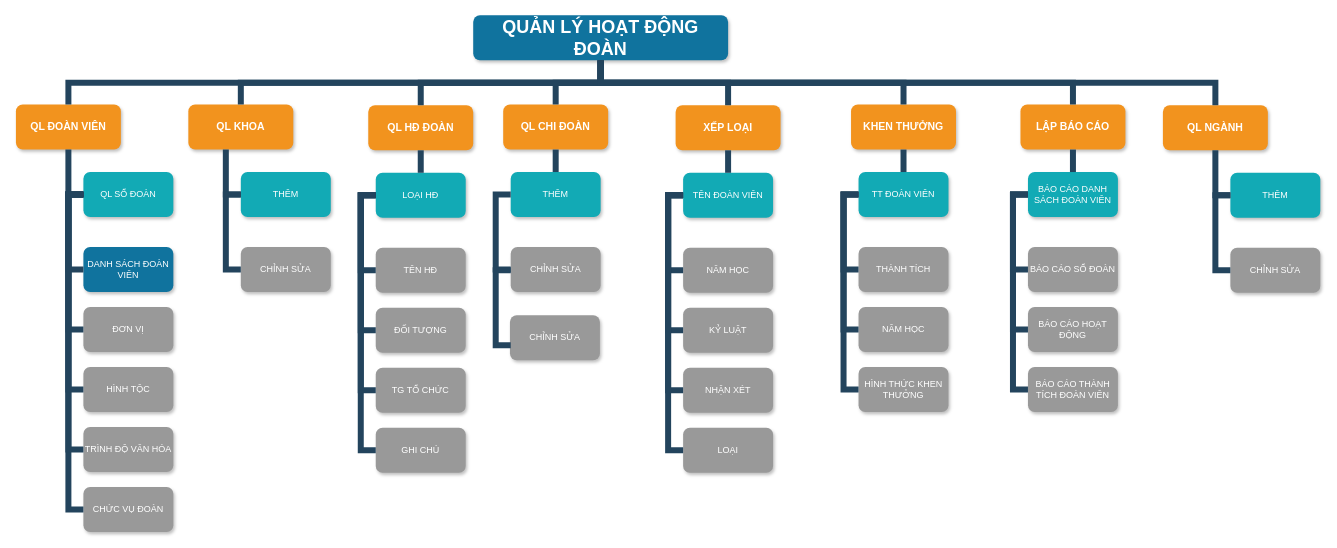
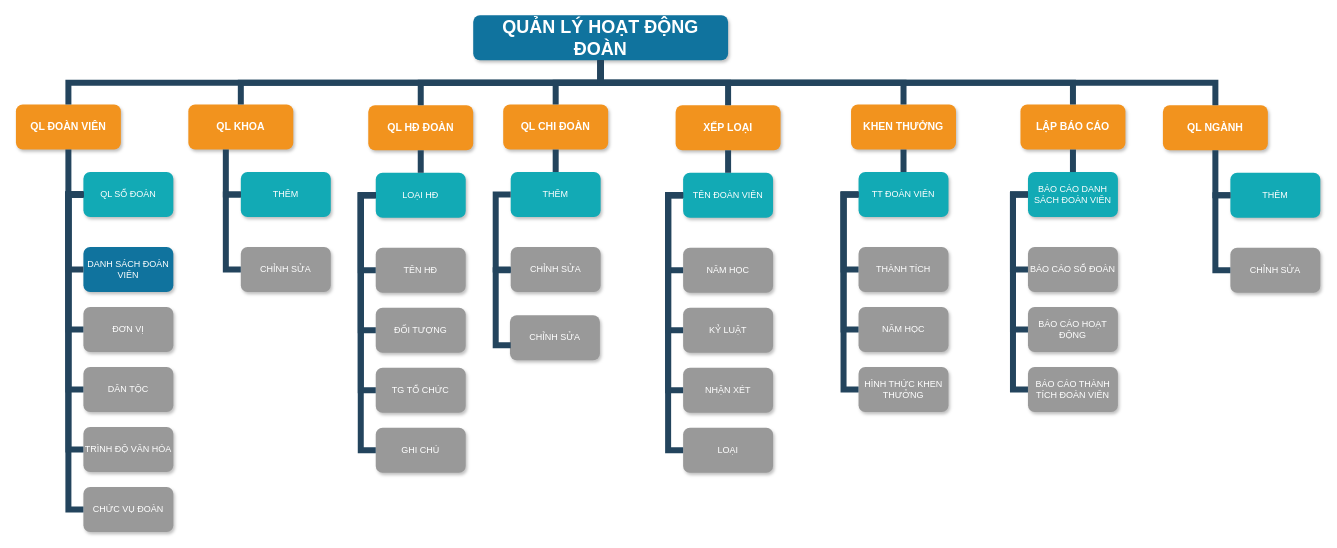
- <mxCell id="12" value="HÌNH TỘC" style="whiteSpace=wrap;rounded=1;fillColor=#999999;strokeColor=none;shadow=1;fontColor=#FFFFFF;fontStyle=0" parent="1" vertex="1"><mxGeometry x="110" y="489" width="120" height="60" as="geometry" /></mxCell>
+ <mxCell id="12" value="DÂN TỘC" style="whiteSpace=wrap;rounded=1;fillColor=#999999;strokeColor=none;shadow=1;fontColor=#FFFFFF;fontStyle=0" parent="1" vertex="1"><mxGeometry x="110" y="489" width="120" height="60" as="geometry" /></mxCell>
